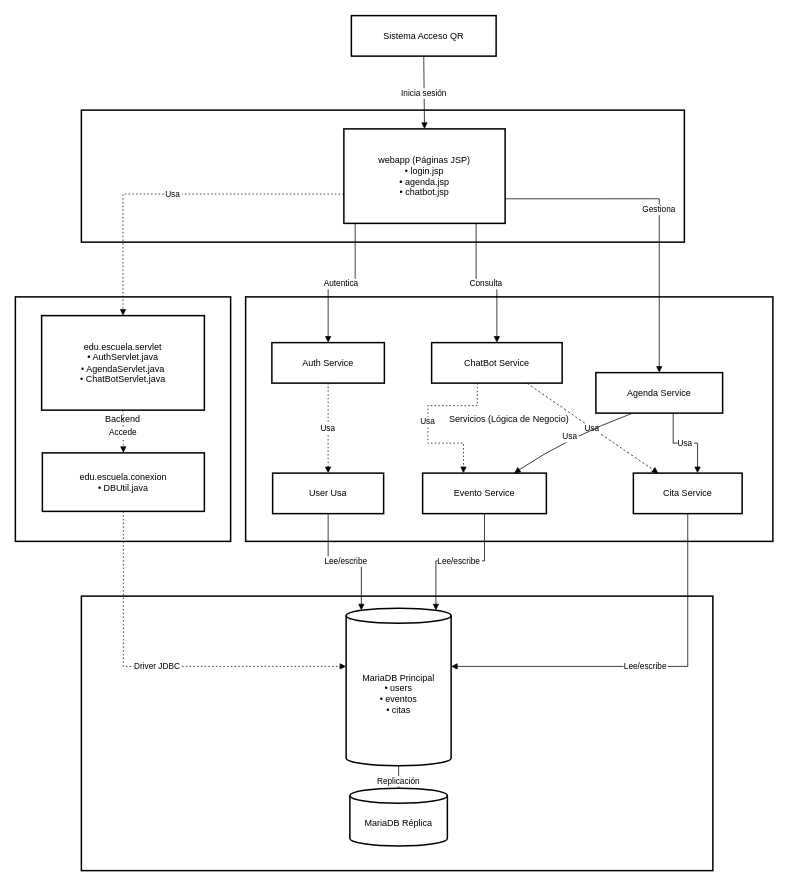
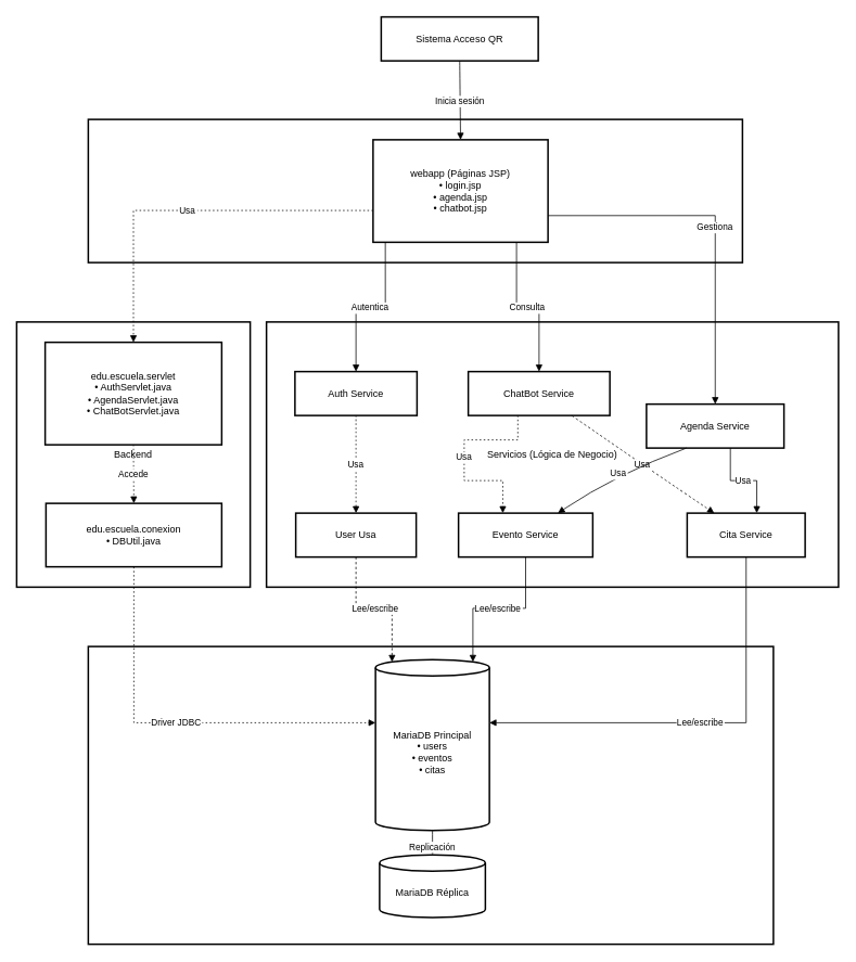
- <mxCell id="9" value="edu.escuela.conexion&#10;• DBUtil.java" style="whiteSpace=wrap;strokeWidth=2;" vertex="1" parent="1"><mxGeometry x="56" y="603" width="216" height="78" as="geometry" /></mxCell>
+ <mxCell id="9" value="edu.escuela.conexion&#10;• DBUtil.java" style="whiteSpace=wrap;strokeWidth=2;" vertex="1" parent="1"><mxGeometry x="56" y="618" width="216" height="78" as="geometry" /></mxCell>
- <mxCell id="30" value="Lee/escribe" style="startArrow=none;endArrow=block;exitX=0.5;exitY=1;entryX=0.145;entryY=0;rounded=0;edgeStyle=orthogonalEdgeStyle;entryDx=0;entryDy=2.9;entryPerimeter=0;" edge="1" parent="1" source="11" target="16"><mxGeometry relative="1" as="geometry" /></mxCell>
+ <mxCell id="30" value="Lee/escribe" style="startArrow=none;endArrow=block;exitX=0.5;exitY=1;entryX=0.145;entryY=0;rounded=0;edgeStyle=orthogonalEdgeStyle;entryDx=0;entryDy=2.9;entryPerimeter=0;dashed=1;" edge="1" parent="1" source="11" target="16"><mxGeometry relative="1" as="geometry" /></mxCell>
